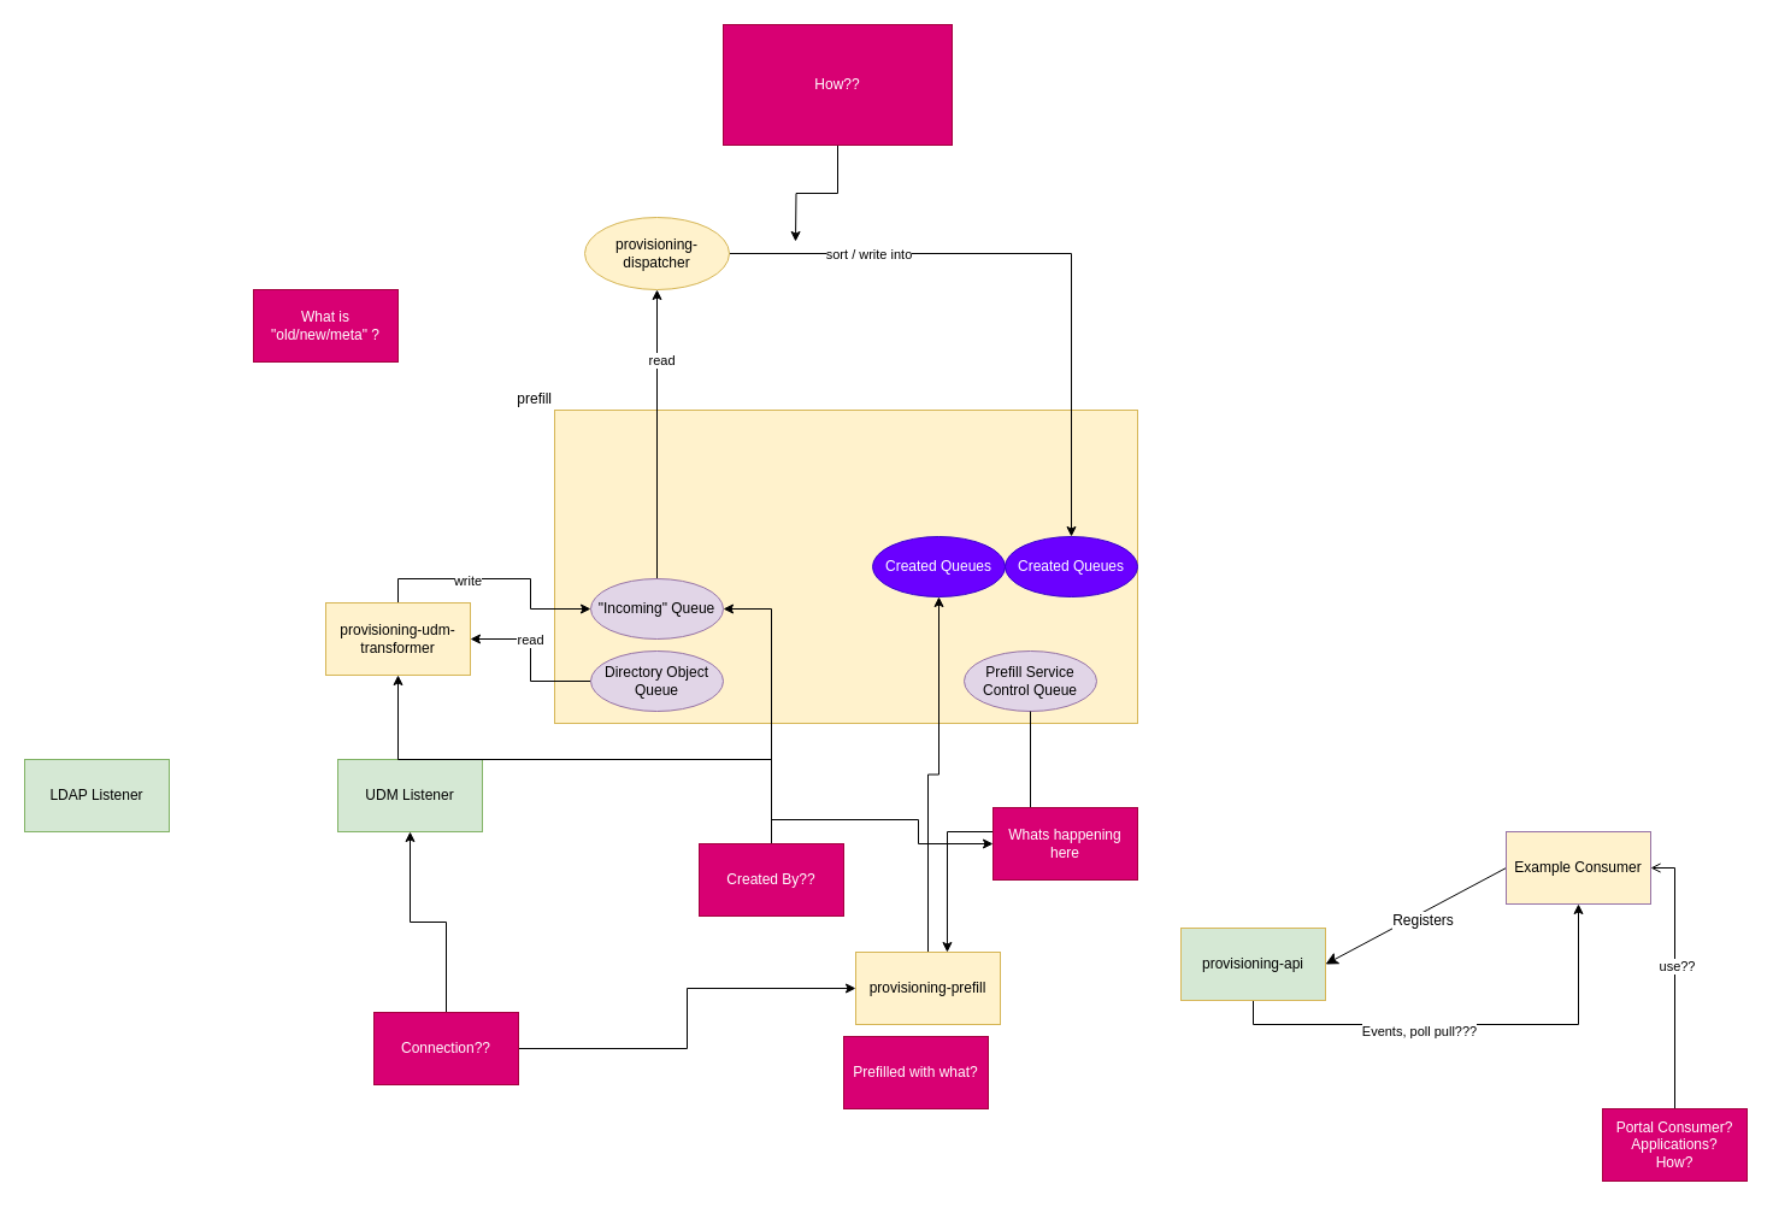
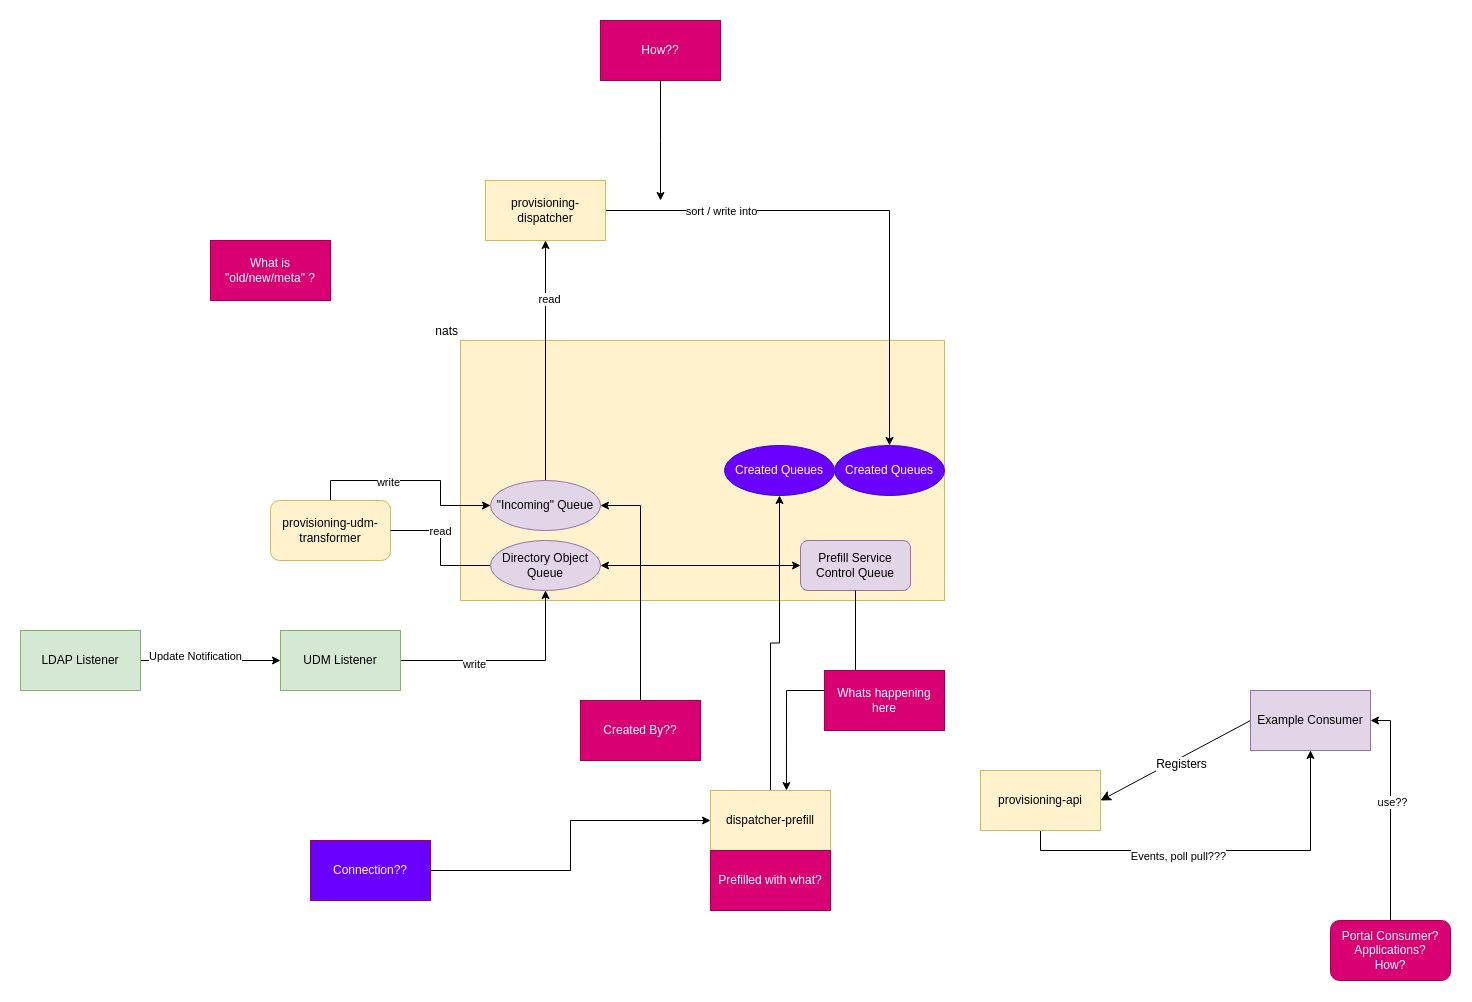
- <mxCell id="35" value="How??" style="rounded=0;whiteSpace=wrap;html=1;fillColor=#d80073;strokeColor=#A50040;fontColor=#ffffff;" vertex="1" parent="1"><mxGeometry x="600" y="20" width="190" height="100" as="geometry" /></mxCell>
+ <mxCell id="35" value="How??" style="rounded=0;whiteSpace=wrap;html=1;fillColor=#d80073;strokeColor=#A50040;fontColor=#ffffff;" vertex="1" parent="1"><mxGeometry x="600" y="20" width="120" height="60" as="geometry" /></mxCell>
- <mxCell id="10" value="provisioning-dispatcher" style="ellipse;whiteSpace=wrap;html=1;fillColor=#fff2cc;strokeColor=#d6b656;" vertex="1" parent="1"><mxGeometry x="485" y="180" width="120" height="60" as="geometry" /></mxCell>
+ <mxCell id="10" value="provisioning-dispatcher" style="whiteSpace=wrap;html=1;fillColor=#fff2cc;strokeColor=#d6b656;" vertex="1" parent="1"><mxGeometry x="485" y="180" width="120" height="60" as="geometry" /></mxCell>
- <mxCell id="2" value="prefill" style="rounded=0;whiteSpace=wrap;html=1;fillColor=#fff2cc;strokeColor=#d6b656;labelPosition=left;verticalLabelPosition=top;align=right;verticalAlign=bottom;" vertex="1" parent="1"><mxGeometry x="460" y="340" width="484" height="260" as="geometry" /></mxCell>
+ <mxCell id="2" value="nats" style="rounded=0;whiteSpace=wrap;html=1;fillColor=#fff2cc;strokeColor=#d6b656;labelPosition=left;verticalLabelPosition=top;align=right;verticalAlign=bottom;" vertex="1" parent="1"><mxGeometry x="460" y="340" width="484" height="260" as="geometry" /></mxCell>
- <mxCell id="13" value="provisioning-udm-transformer" style="rounded=0;whiteSpace=wrap;html=1;fillColor=#fff2cc;strokeColor=#d6b656;" vertex="1" parent="1"><mxGeometry x="270" y="500" width="120" height="60" as="geometry" /></mxCell>
+ <mxCell id="13" value="provisioning-udm-transformer" style="whiteSpace=wrap;html=1;fillColor=#fff2cc;strokeColor=#d6b656;rounded=1;" vertex="1" parent="1"><mxGeometry x="270" y="500" width="120" height="60" as="geometry" /></mxCell>
- <mxCell id="23" style="edgeStyle=orthogonalEdgeStyle;rounded=0;orthogonalLoop=1;jettySize=auto;html=1;exitX=0;exitY=0.5;exitDx=0;exitDy=0;" edge="1" parent="1" source="25" target="13"><mxGeometry relative="1" as="geometry" /></mxCell>
+ <mxCell id="23" style="edgeStyle=orthogonalEdgeStyle;rounded=0;orthogonalLoop=1;jettySize=auto;html=1;exitX=0;exitY=0.5;exitDx=0;exitDy=0;endArrow=none;" edge="1" parent="1" source="25" target="13"><mxGeometry relative="1" as="geometry" /></mxCell>
- <mxCell id="36" value="Prefill Service Control Queue" style="ellipse;whiteSpace=wrap;html=1;fillColor=#e1d5e7;strokeColor=#9673a6;" vertex="1" parent="1"><mxGeometry x="800" y="540" width="110" height="50" as="geometry" /></mxCell>
+ <mxCell id="36" value="Prefill Service Control Queue" style="whiteSpace=wrap;html=1;fillColor=#e1d5e7;strokeColor=#9673a6;rounded=1;" vertex="1" parent="1"><mxGeometry x="800" y="540" width="110" height="50" as="geometry" /></mxCell>
- <mxCell id="30" style="edgeStyle=orthogonalEdgeStyle;rounded=0;orthogonalLoop=1;jettySize=auto;html=1;exitX=0.5;exitY=0;exitDx=0;exitDy=0;" edge="1" parent="1" source="33" target="13"><mxGeometry relative="1" as="geometry" /></mxCell>
+ <mxCell id="30" style="edgeStyle=orthogonalEdgeStyle;rounded=0;orthogonalLoop=1;jettySize=auto;html=1;exitX=0.5;exitY=0;exitDx=0;exitDy=0;entryX=1;entryY=0.5;entryDx=0;entryDy=0;" edge="1" parent="1" source="33" target="25"><mxGeometry relative="1" as="geometry" /></mxCell>
+ <mxCell id="14" style="edgeStyle=orthogonalEdgeStyle;rounded=0;orthogonalLoop=1;jettySize=auto;html=1;exitX=1;exitY=0.5;exitDx=0;exitDy=0;entryX=0;entryY=0.5;entryDx=0;entryDy=0;" edge="1" parent="1" source="16" target="22"><mxGeometry relative="1" as="geometry" /></mxCell>
+ <mxCell id="15" value="Update Notification" style="edgeLabel;html=1;align=center;verticalAlign=middle;resizable=0;points=[];" vertex="1" connectable="0" parent="14"><mxGeometry x="-0.229" y="5" relative="1" as="geometry"><mxPoint as="offset" /></mxGeometry></mxCell>
+ <mxCell id="20" style="edgeStyle=orthogonalEdgeStyle;rounded=0;orthogonalLoop=1;jettySize=auto;html=1;exitX=1;exitY=0.5;exitDx=0;exitDy=0;entryX=0.5;entryY=1;entryDx=0;entryDy=0;" edge="1" parent="1" source="22" target="25"><mxGeometry relative="1" as="geometry" /></mxCell>
+ <mxCell id="21" value="write" style="edgeLabel;html=1;align=center;verticalAlign=middle;resizable=0;points=[];" vertex="1" connectable="0" parent="20"><mxGeometry x="-0.321" y="-3" relative="1" as="geometry"><mxPoint as="offset" /></mxGeometry></mxCell>
- <mxCell id="32" style="edgeStyle=orthogonalEdgeStyle;rounded=0;orthogonalLoop=1;jettySize=auto;html=1;exitX=0.5;exitY=0;exitDx=0;exitDy=0;" edge="1" parent="1" source="33" target="46"><mxGeometry relative="1" as="geometry" /></mxCell>
+ <mxCell id="32" style="edgeStyle=orthogonalEdgeStyle;rounded=0;orthogonalLoop=1;jettySize=auto;html=1;exitX=0.5;exitY=0;exitDx=0;exitDy=0;entryX=0;entryY=0.5;entryDx=0;entryDy=0;" edge="1" parent="1" source="33" target="36"><mxGeometry relative="1" as="geometry" /></mxCell>
- <mxCell id="19" value="Example Consumer" style="rounded=0;whiteSpace=wrap;html=1;fillColor=#fff2cc;strokeColor=#9673a6;" vertex="1" parent="1"><mxGeometry x="1250" y="690" width="120" height="60" as="geometry" /></mxCell>
+ <mxCell id="19" value="Example Consumer" style="rounded=0;whiteSpace=wrap;html=1;fillColor=#e1d5e7;strokeColor=#9673a6;" vertex="1" parent="1"><mxGeometry x="1250" y="690" width="120" height="60" as="geometry" /></mxCell>
- <mxCell id="40" style="edgeStyle=orthogonalEdgeStyle;rounded=0;orthogonalLoop=1;jettySize=auto;html=1;exitX=0.5;exitY=0;exitDx=0;exitDy=0;entryX=1;entryY=0.5;entryDx=0;entryDy=0;endArrow=open;" edge="1" parent="1" source="42" target="19"><mxGeometry relative="1" as="geometry" /></mxCell>
+ <mxCell id="40" style="edgeStyle=orthogonalEdgeStyle;rounded=0;orthogonalLoop=1;jettySize=auto;html=1;exitX=0.5;exitY=0;exitDx=0;exitDy=0;entryX=1;entryY=0.5;entryDx=0;entryDy=0;" edge="1" parent="1" source="42" target="19"><mxGeometry relative="1" as="geometry" /></mxCell>
- <mxCell id="37" style="edgeStyle=orthogonalEdgeStyle;rounded=0;orthogonalLoop=1;jettySize=auto;html=1;exitX=0.5;exitY=0;exitDx=0;exitDy=0;" edge="1" parent="1" source="39" target="22"><mxGeometry relative="1" as="geometry" /></mxCell>
- <mxCell id="7" value="provisioning-api" style="rounded=0;whiteSpace=wrap;html=1;fillColor=#d5e8d4;strokeColor=#d6b656;" vertex="1" parent="1"><mxGeometry x="980" y="770" width="120" height="60" as="geometry" /></mxCell>
+ <mxCell id="7" value="provisioning-api" style="rounded=0;whiteSpace=wrap;html=1;fillColor=#fff2cc;strokeColor=#d6b656;" vertex="1" parent="1"><mxGeometry x="980" y="770" width="120" height="60" as="geometry" /></mxCell>
- <mxCell id="4" value="provisioning-prefill" style="rounded=0;whiteSpace=wrap;html=1;fillColor=#fff2cc;strokeColor=#d6b656;" vertex="1" parent="1"><mxGeometry x="710" y="790" width="120" height="60" as="geometry" /></mxCell>
+ <mxCell id="4" value="dispatcher-prefill" style="rounded=0;whiteSpace=wrap;html=1;fillColor=#fff2cc;strokeColor=#d6b656;" vertex="1" parent="1"><mxGeometry x="710" y="790" width="120" height="60" as="geometry" /></mxCell>
- <mxCell id="39" value="Connection??" style="rounded=0;whiteSpace=wrap;html=1;fillColor=#d80073;strokeColor=#A50040;fontColor=#ffffff;" vertex="1" parent="1"><mxGeometry x="310" y="840" width="120" height="60" as="geometry" /></mxCell>
+ <mxCell id="39" value="Connection??" style="rounded=0;whiteSpace=wrap;html=1;fillColor=#6a00ff;strokeColor=#A50040;fontColor=#ffffff;" vertex="1" parent="1"><mxGeometry x="310" y="840" width="120" height="60" as="geometry" /></mxCell>
- <mxCell id="47" value="Prefilled with what?" style="rounded=0;whiteSpace=wrap;html=1;fillColor=#d80073;strokeColor=#A50040;fontColor=#ffffff;" vertex="1" parent="1"><mxGeometry x="700" y="860" width="120" height="60" as="geometry" /></mxCell>
+ <mxCell id="47" value="Prefilled with what?" style="rounded=0;whiteSpace=wrap;html=1;fillColor=#d80073;strokeColor=#A50040;fontColor=#ffffff;" vertex="1" parent="1"><mxGeometry x="710" y="850" width="120" height="60" as="geometry" /></mxCell>
- <mxCell id="42" value="Portal Consumer?&lt;br&gt;Applications?&lt;br&gt;How?" style="rounded=0;whiteSpace=wrap;html=1;fillColor=#d80073;strokeColor=#A50040;fontColor=#ffffff;" vertex="1" parent="1"><mxGeometry x="1330" y="920" width="120" height="60" as="geometry" /></mxCell>
+ <mxCell id="42" value="Portal Consumer?&lt;br&gt;Applications?&lt;br&gt;How?" style="whiteSpace=wrap;html=1;fillColor=#d80073;strokeColor=#A50040;fontColor=#ffffff;rounded=1;" vertex="1" parent="1"><mxGeometry x="1330" y="920" width="120" height="60" as="geometry" /></mxCell>
